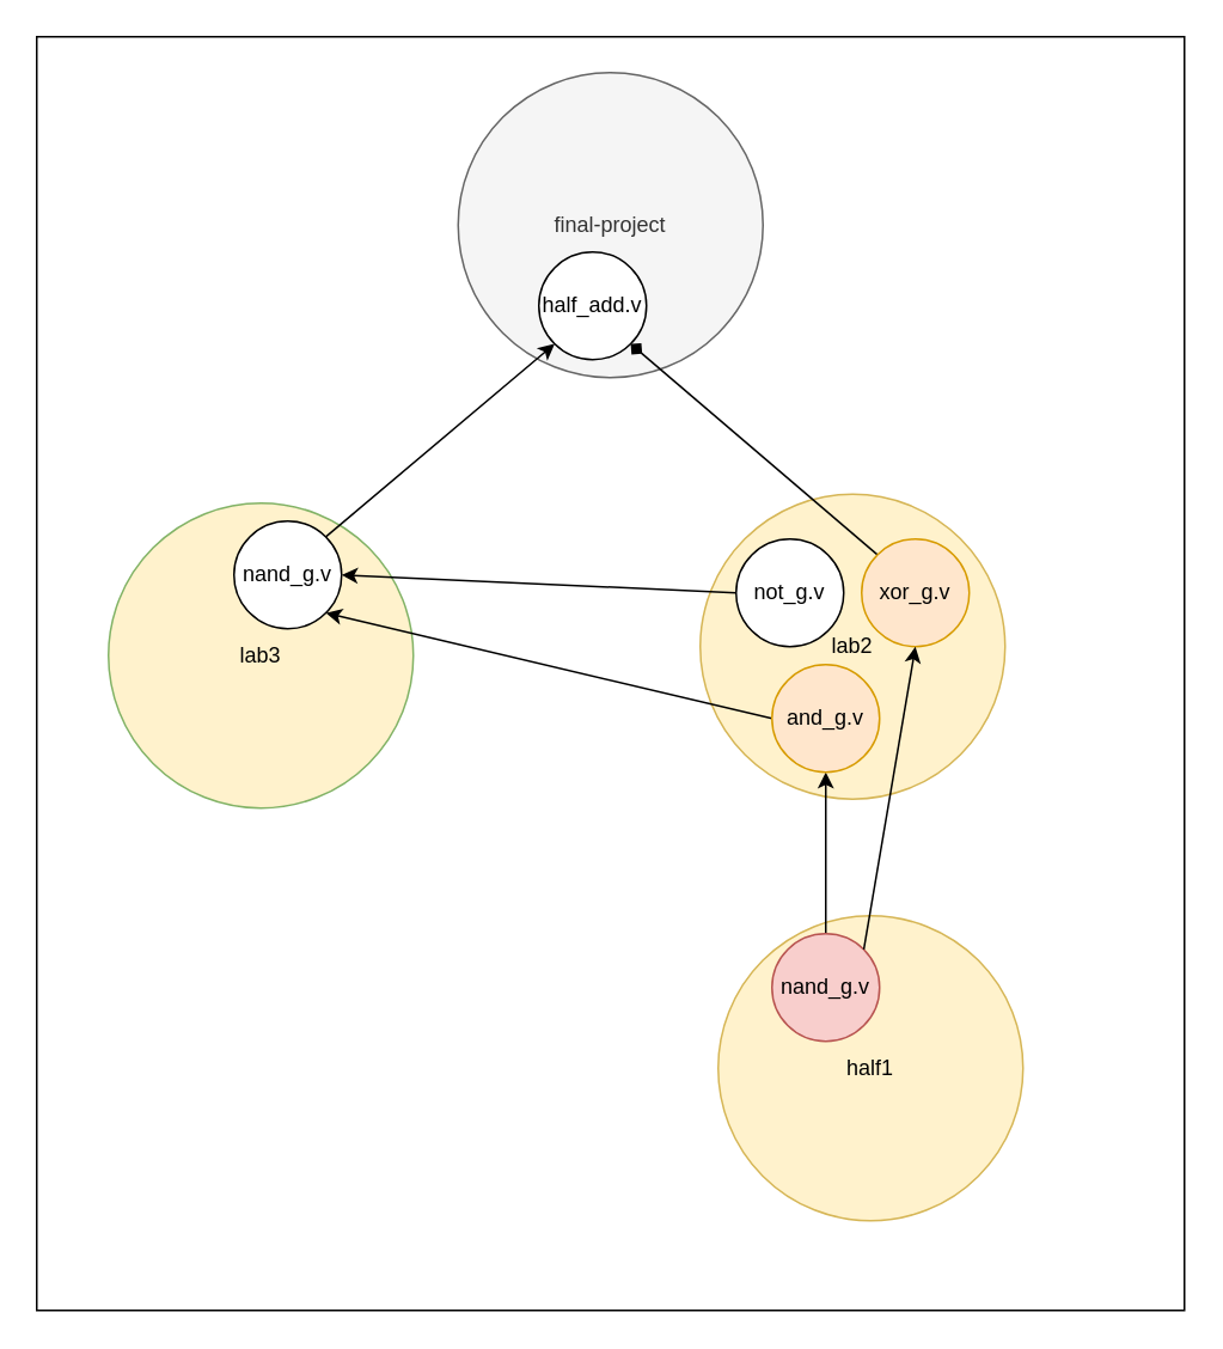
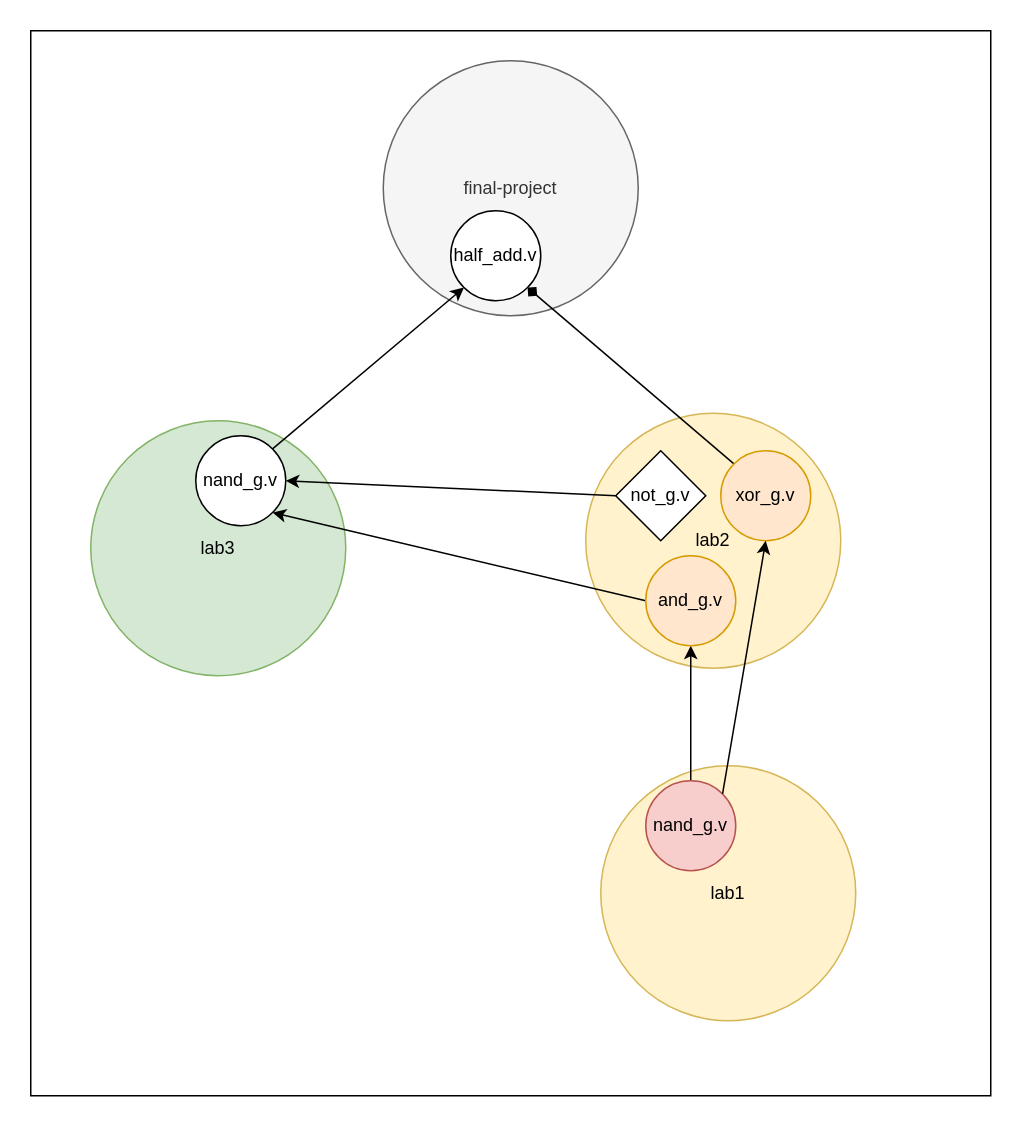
- <mxCell id="16" value="not_g.v" style="ellipse;whiteSpace=wrap;html=1;aspect=fixed;" vertex="1" parent="1"><mxGeometry x="410" y="300" width="60" height="60" as="geometry" /></mxCell>
+ <mxCell id="16" value="not_g.v" style="rhombus;whiteSpace=wrap;html=1;aspect=fixed;" vertex="1" parent="1"><mxGeometry x="410" y="300" width="60" height="60" as="geometry" /></mxCell>
- <mxCell id="4" value="lab3" style="ellipse;whiteSpace=wrap;html=1;aspect=fixed;fillColor=#fff2cc;strokeColor=#82b366;" vertex="1" parent="1"><mxGeometry x="60" y="280" width="170" height="170" as="geometry" /></mxCell>
+ <mxCell id="4" value="lab3" style="ellipse;whiteSpace=wrap;html=1;aspect=fixed;fillColor=#d5e8d4;strokeColor=#82b366;" vertex="1" parent="1"><mxGeometry x="60" y="280" width="170" height="170" as="geometry" /></mxCell>
- <mxCell id="6" value="half1" style="ellipse;whiteSpace=wrap;html=1;aspect=fixed;fillColor=#fff2cc;strokeColor=#d6b656;" vertex="1" parent="1"><mxGeometry x="400" y="510" width="170" height="170" as="geometry" /></mxCell>
+ <mxCell id="6" value="lab1" style="ellipse;whiteSpace=wrap;html=1;aspect=fixed;fillColor=#fff2cc;strokeColor=#d6b656;" vertex="1" parent="1"><mxGeometry x="400" y="510" width="170" height="170" as="geometry" /></mxCell>
